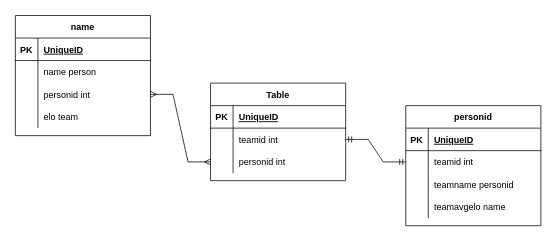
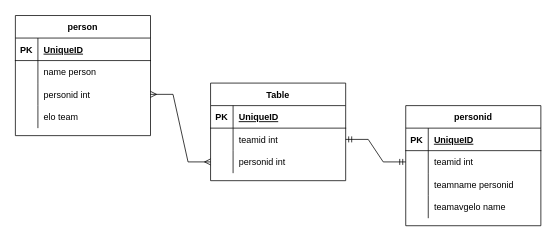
- <mxCell id="2" value="name" style="shape=table;startSize=30;container=1;collapsible=1;childLayout=tableLayout;fixedRows=1;rowLines=0;fontStyle=1;align=center;resizeLast=1;" vertex="1" parent="1"><mxGeometry x="20" y="20" width="180" height="160" as="geometry" /></mxCell>
+ <mxCell id="2" value="person" style="shape=table;startSize=30;container=1;collapsible=1;childLayout=tableLayout;fixedRows=1;rowLines=0;fontStyle=1;align=center;resizeLast=1;" vertex="1" parent="1"><mxGeometry x="20" y="20" width="180" height="160" as="geometry" /></mxCell>
